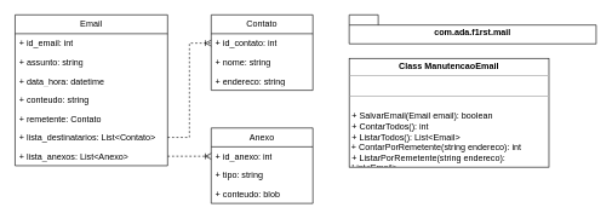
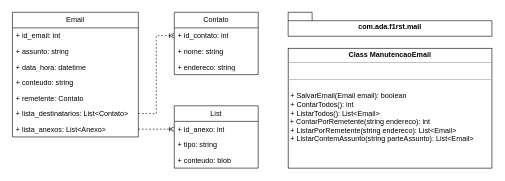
- <mxCell id="19" value="&lt;p style=&quot;margin:0px;margin-top:4px;text-align:center;&quot;&gt;&lt;b&gt;Class ManutencaoEmail&lt;/b&gt;&lt;/p&gt;&lt;hr size=&quot;1&quot;&gt;&lt;p style=&quot;margin:0px;margin-left:4px;&quot;&gt;&lt;br&gt;&lt;/p&gt;&lt;hr size=&quot;1&quot;&gt;&lt;p style=&quot;margin:0px;margin-left:4px;&quot;&gt;&lt;br&gt;&lt;/p&gt;&lt;p style=&quot;margin:0px;margin-left:4px;&quot;&gt;+ SalvarEmail(Email email): boolean&lt;/p&gt;&lt;p style=&quot;margin:0px;margin-left:4px;&quot;&gt;+ ContarTodos(): int&lt;/p&gt;&lt;p style=&quot;margin:0px;margin-left:4px;&quot;&gt;+ ListarTodos(): List&amp;lt;Email&amp;gt; &lt;br&gt;&lt;/p&gt;&amp;nbsp;+ ContarPorRemetente(string endereco): int&lt;p style=&quot;margin:0px;margin-left:4px;&quot;&gt;+ ListarPorRemetente(string endereco): List&amp;lt;Email&amp;gt;&lt;/p&gt;&lt;p style=&quot;margin:0px;margin-left:4px;&quot;&gt;+ ListarContemAssunto(string parteAssunto): List&amp;lt;Email&amp;gt;&lt;/p&gt;" style="verticalAlign=top;align=left;overflow=fill;fontSize=12;fontFamily=Helvetica;html=1;whiteSpace=wrap;" parent="1" vertex="1"><mxGeometry x="480" y="80" width="275" height="150" as="geometry" /></mxCell>
+ <mxCell id="19" value="&lt;p style=&quot;margin:0px;margin-top:4px;text-align:center;&quot;&gt;&lt;b&gt;Class ManutencaoEmail&lt;/b&gt;&lt;/p&gt;&lt;hr size=&quot;1&quot;&gt;&lt;p style=&quot;margin:0px;margin-left:4px;&quot;&gt;&lt;br&gt;&lt;/p&gt;&lt;hr size=&quot;1&quot;&gt;&lt;p style=&quot;margin:0px;margin-left:4px;&quot;&gt;&lt;br&gt;&lt;/p&gt;&lt;p style=&quot;margin:0px;margin-left:4px;&quot;&gt;+ SalvarEmail(Email email): boolean&lt;/p&gt;&lt;p style=&quot;margin:0px;margin-left:4px;&quot;&gt;+ ContarTodos(): int&lt;/p&gt;&lt;p style=&quot;margin:0px;margin-left:4px;&quot;&gt;+ ListarTodos(): List&amp;lt;Email&amp;gt; &lt;br&gt;&lt;/p&gt;&amp;nbsp;+ ContarPorRemetente(string endereco): int&lt;p style=&quot;margin:0px;margin-left:4px;&quot;&gt;+ ListarPorRemetente(string endereco): List&amp;lt;Email&amp;gt;&lt;/p&gt;&lt;p style=&quot;margin:0px;margin-left:4px;&quot;&gt;+ ListarContemAssunto(string parteAssunto): List&amp;lt;Email&amp;gt;&lt;/p&gt;" style="verticalAlign=top;align=left;overflow=fill;fontSize=12;fontFamily=Helvetica;html=1;whiteSpace=wrap;" parent="1" vertex="1"><mxGeometry x="480" y="80" width="340" height="200" as="geometry" /></mxCell>
- <mxCell id="14" value="Anexo" style="swimlane;fontStyle=0;childLayout=stackLayout;horizontal=1;startSize=26;fillColor=none;horizontalStack=0;resizeParent=1;resizeParentMax=0;resizeLast=0;collapsible=1;marginBottom=0;whiteSpace=wrap;html=1;" parent="1" vertex="1"><mxGeometry x="290" y="176" width="140" height="104" as="geometry" /></mxCell>
+ <mxCell id="14" value="List" style="swimlane;fontStyle=0;childLayout=stackLayout;horizontal=1;startSize=26;fillColor=none;horizontalStack=0;resizeParent=1;resizeParentMax=0;resizeLast=0;collapsible=1;marginBottom=0;whiteSpace=wrap;html=1;" parent="1" vertex="1"><mxGeometry x="290" y="176" width="140" height="104" as="geometry" /></mxCell>
